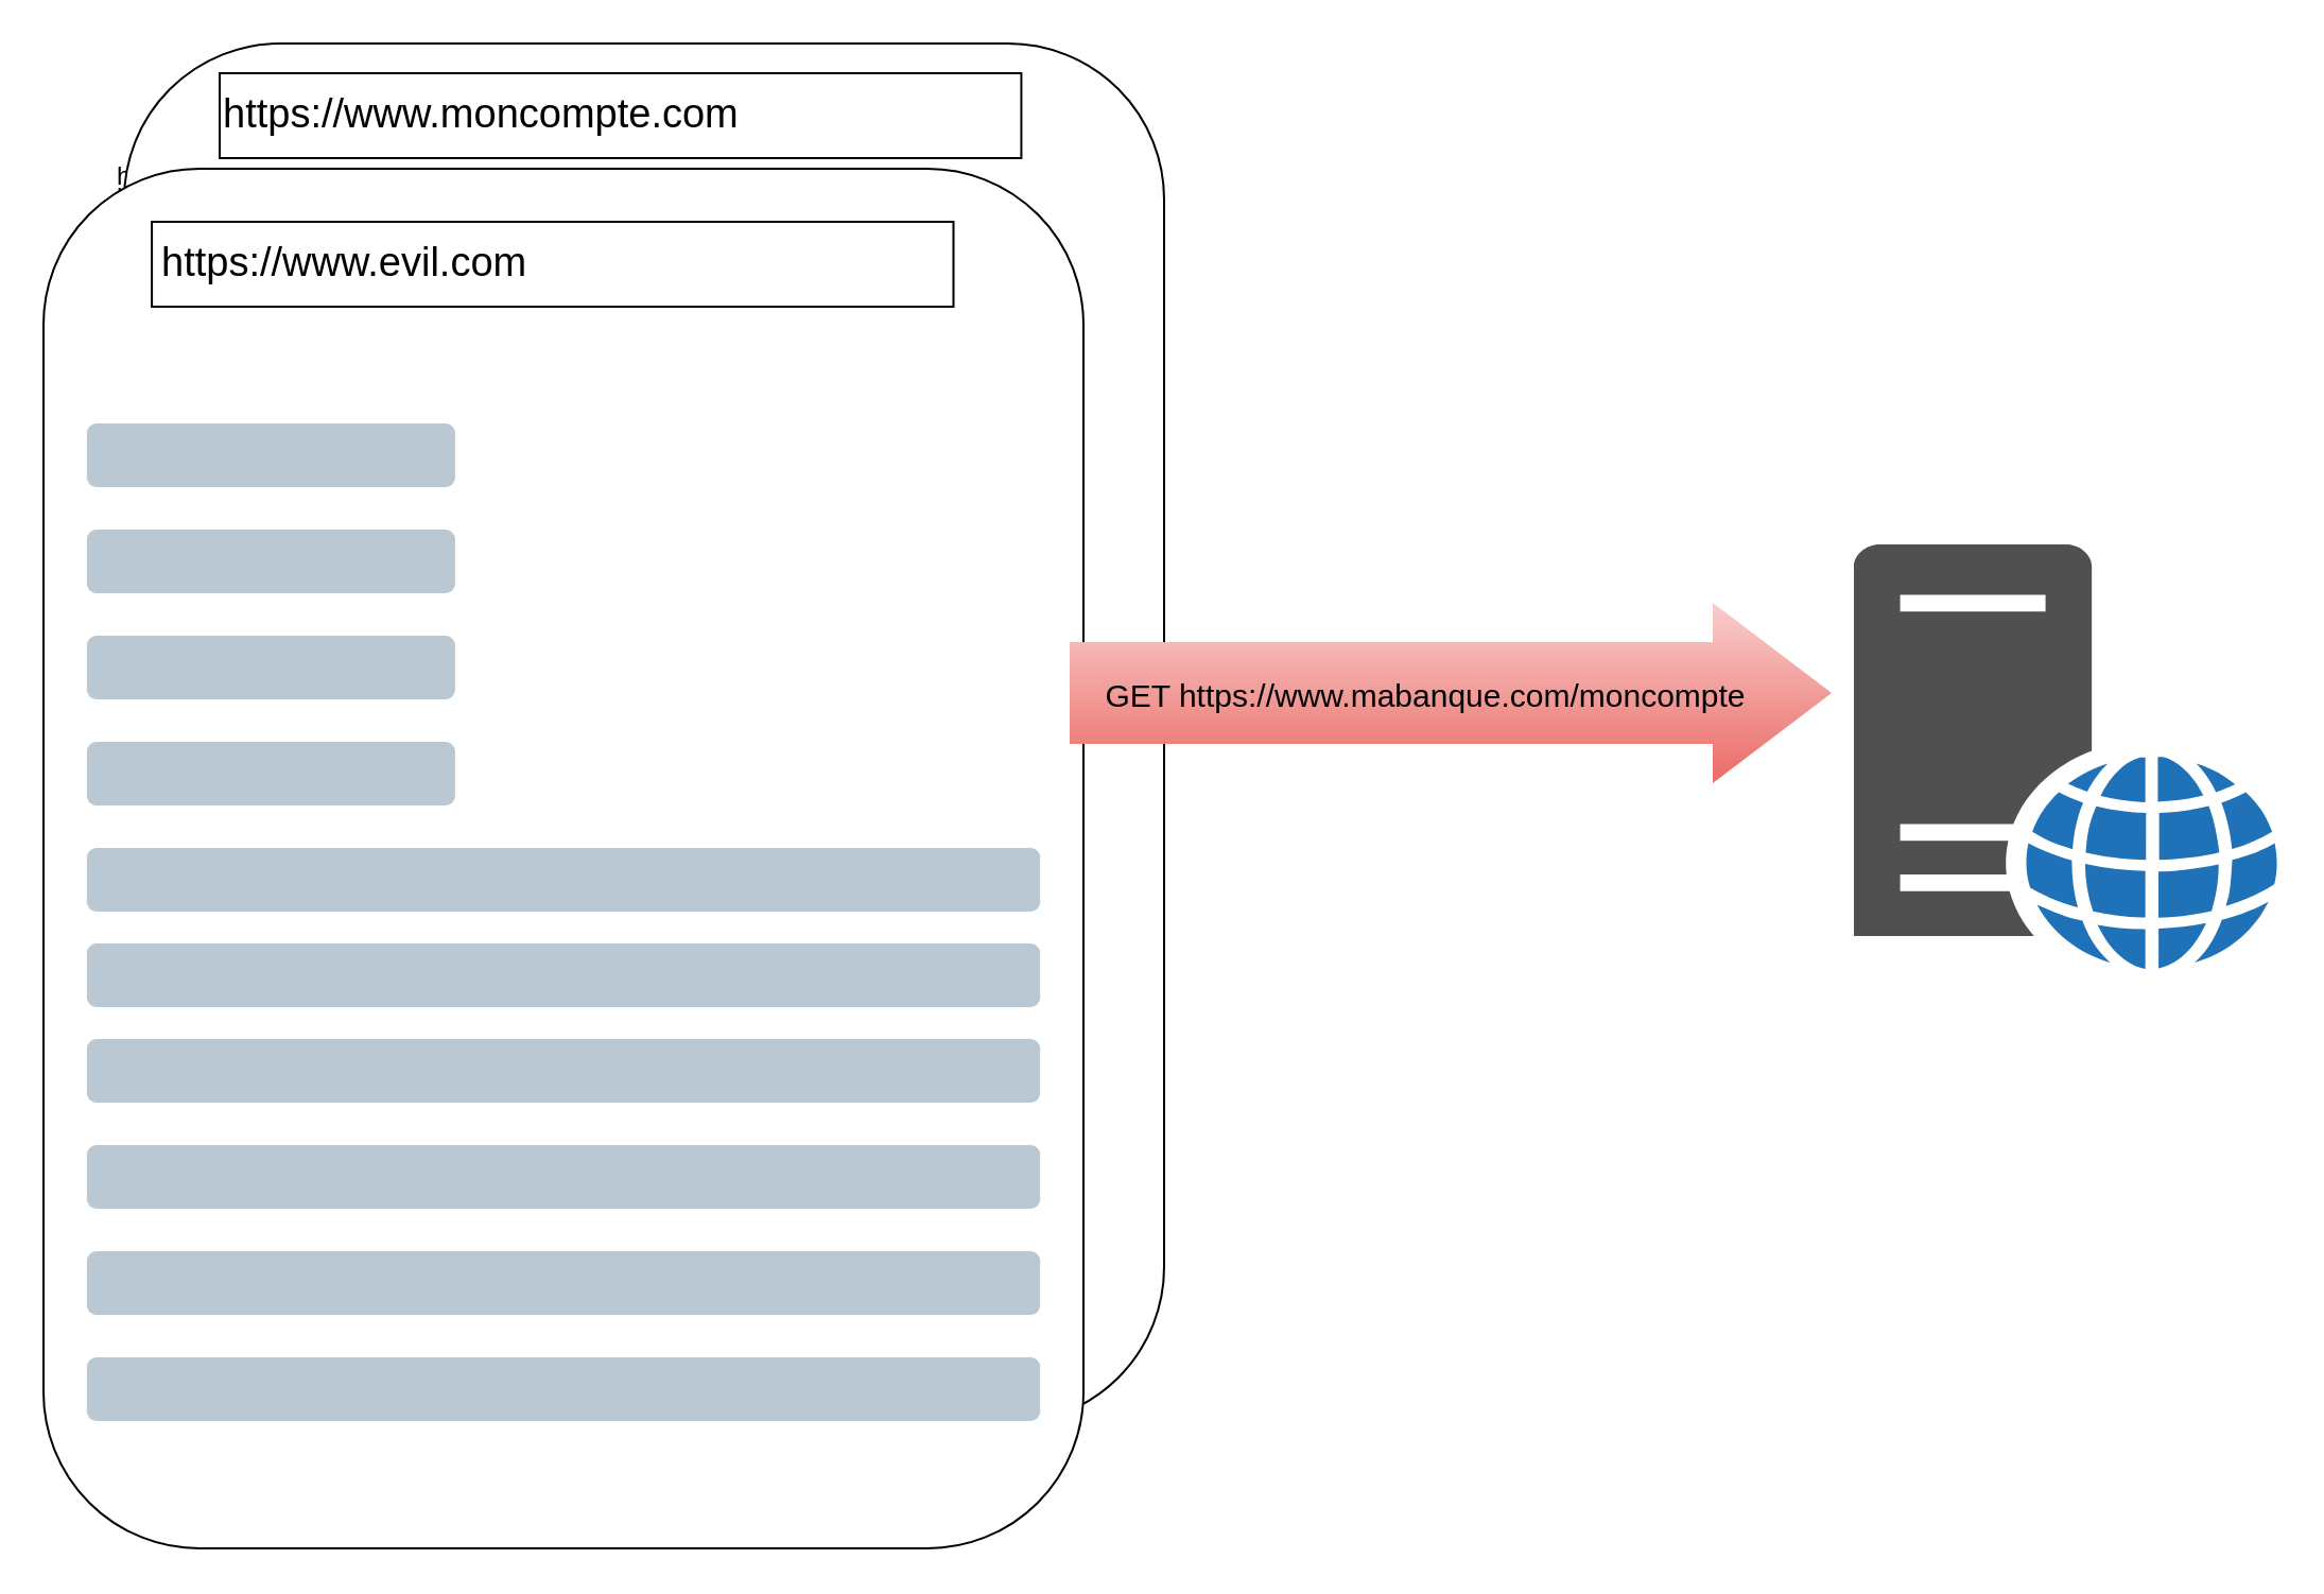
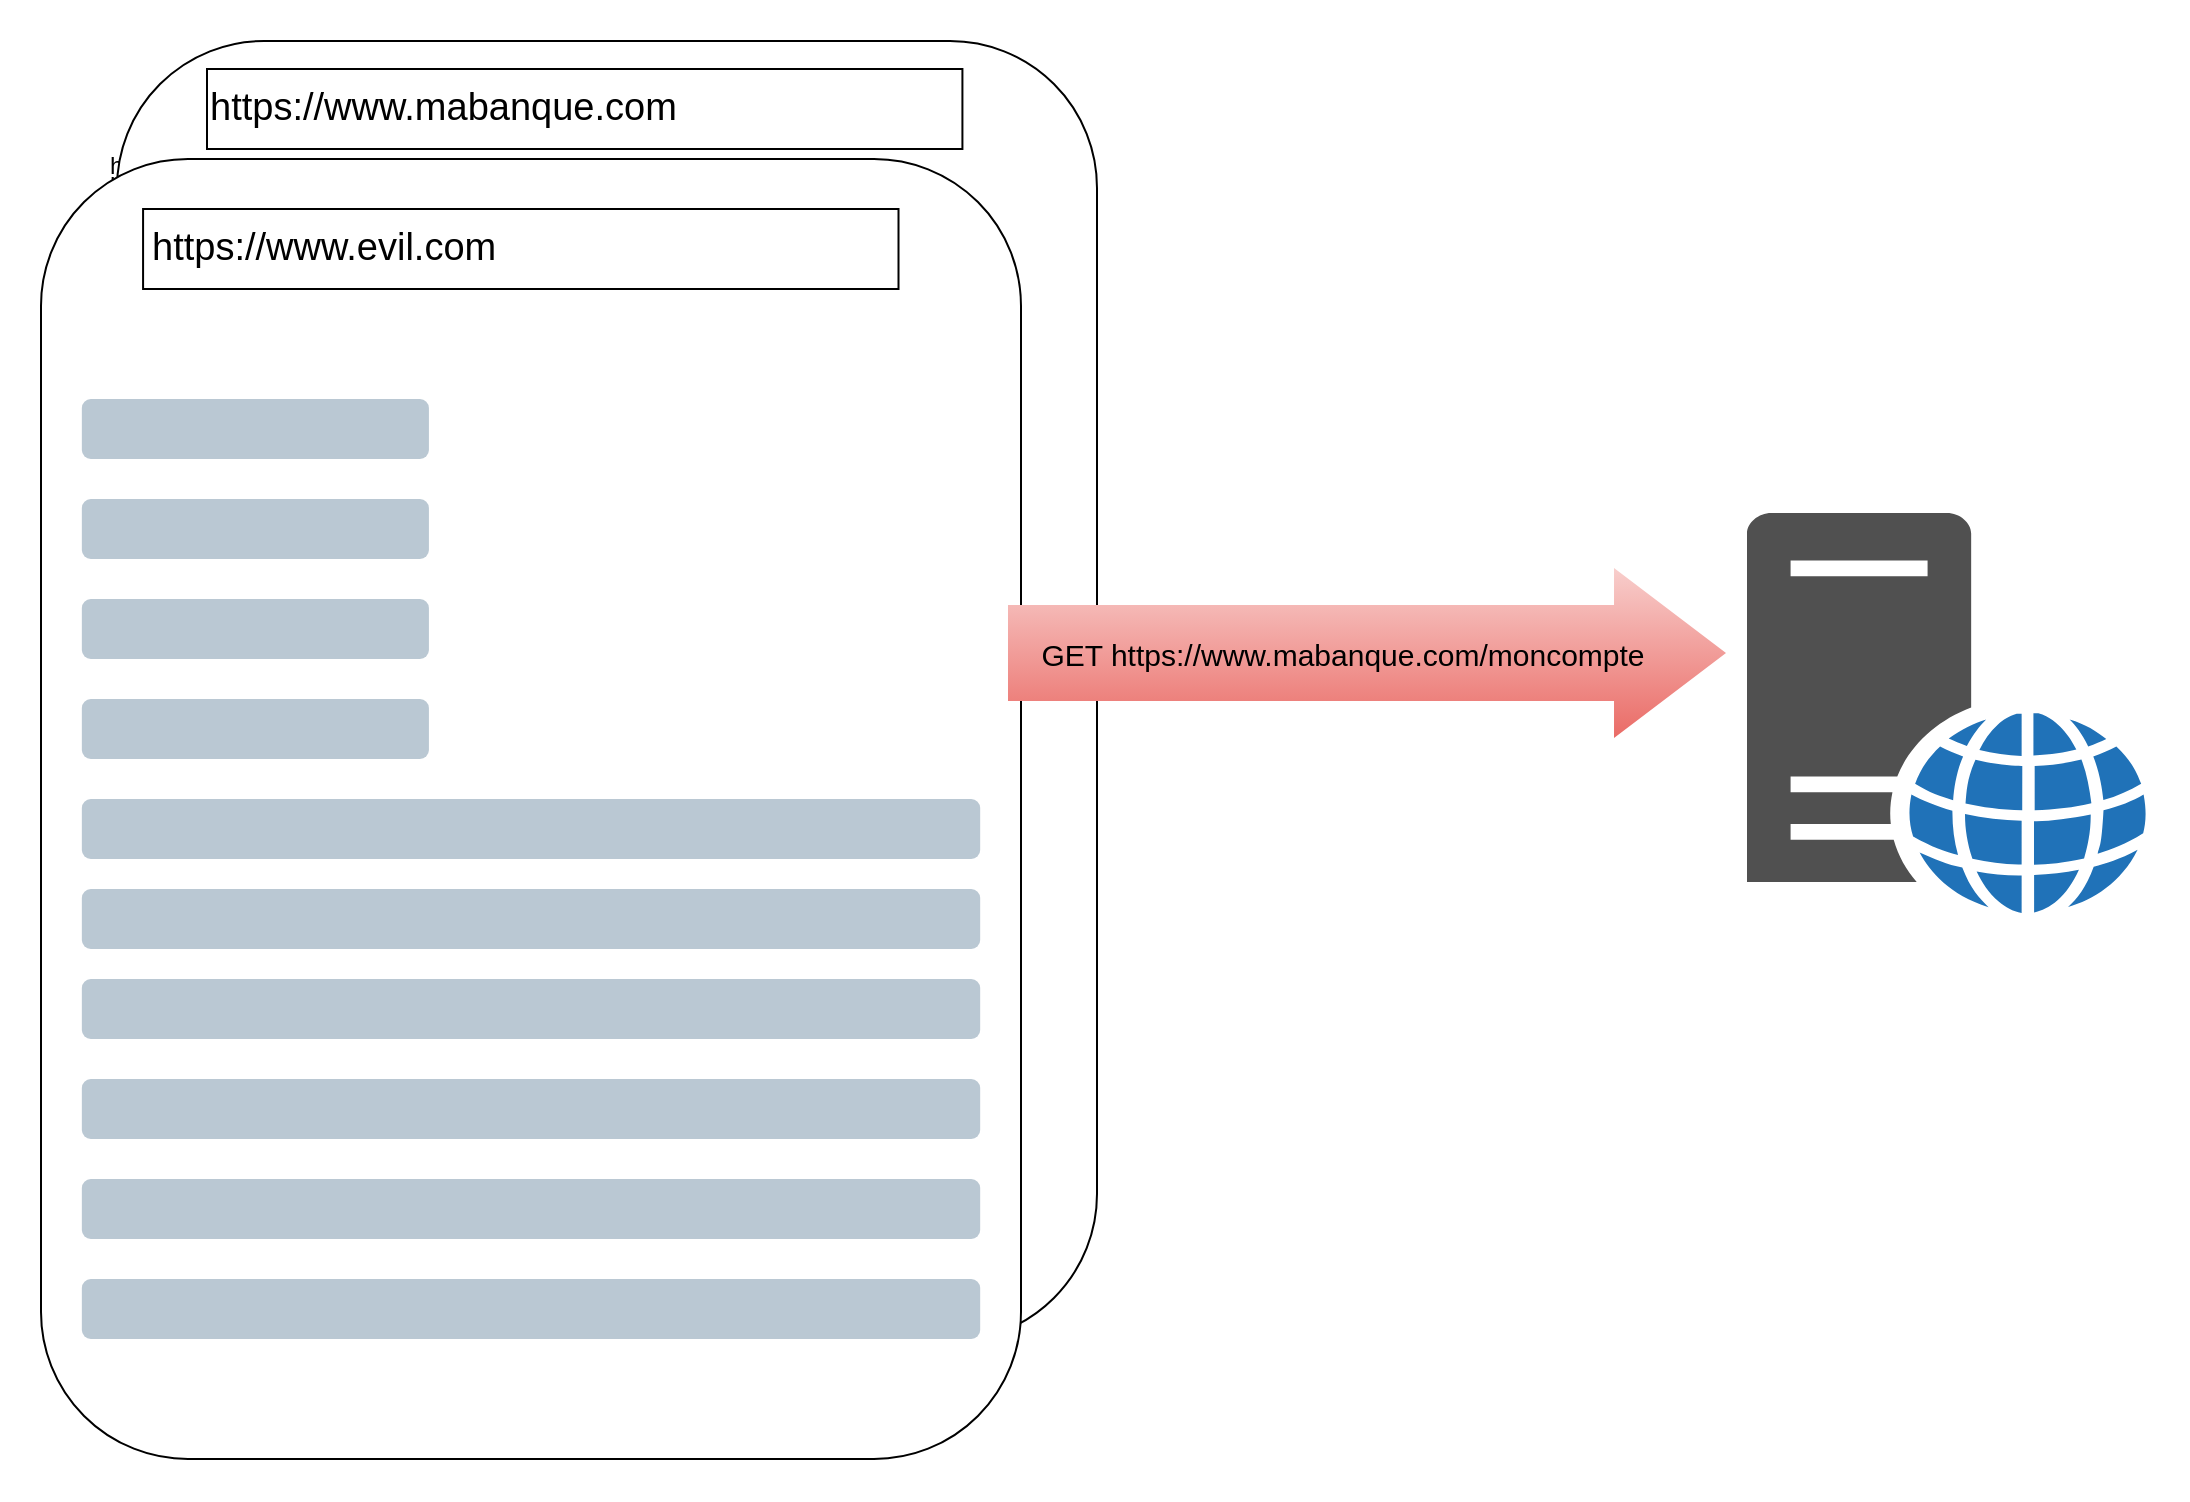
- <mxCell id="32" value="&lt;font style=&quot;font-size: 19px;&quot;&gt;https://www.moncompte.com&lt;/font&gt;" style="rounded=0;whiteSpace=wrap;html=1;align=left;" vertex="1" parent="2"><mxGeometry x="83.002" y="-35" width="377.708" height="40" as="geometry" /></mxCell>
+ <mxCell id="32" value="&lt;font style=&quot;font-size: 19px;&quot;&gt;https://www.mabanque.com&lt;/font&gt;" style="rounded=0;whiteSpace=wrap;html=1;align=left;" vertex="1" parent="2"><mxGeometry x="83.002" y="-35" width="377.708" height="40" as="geometry" /></mxCell>
